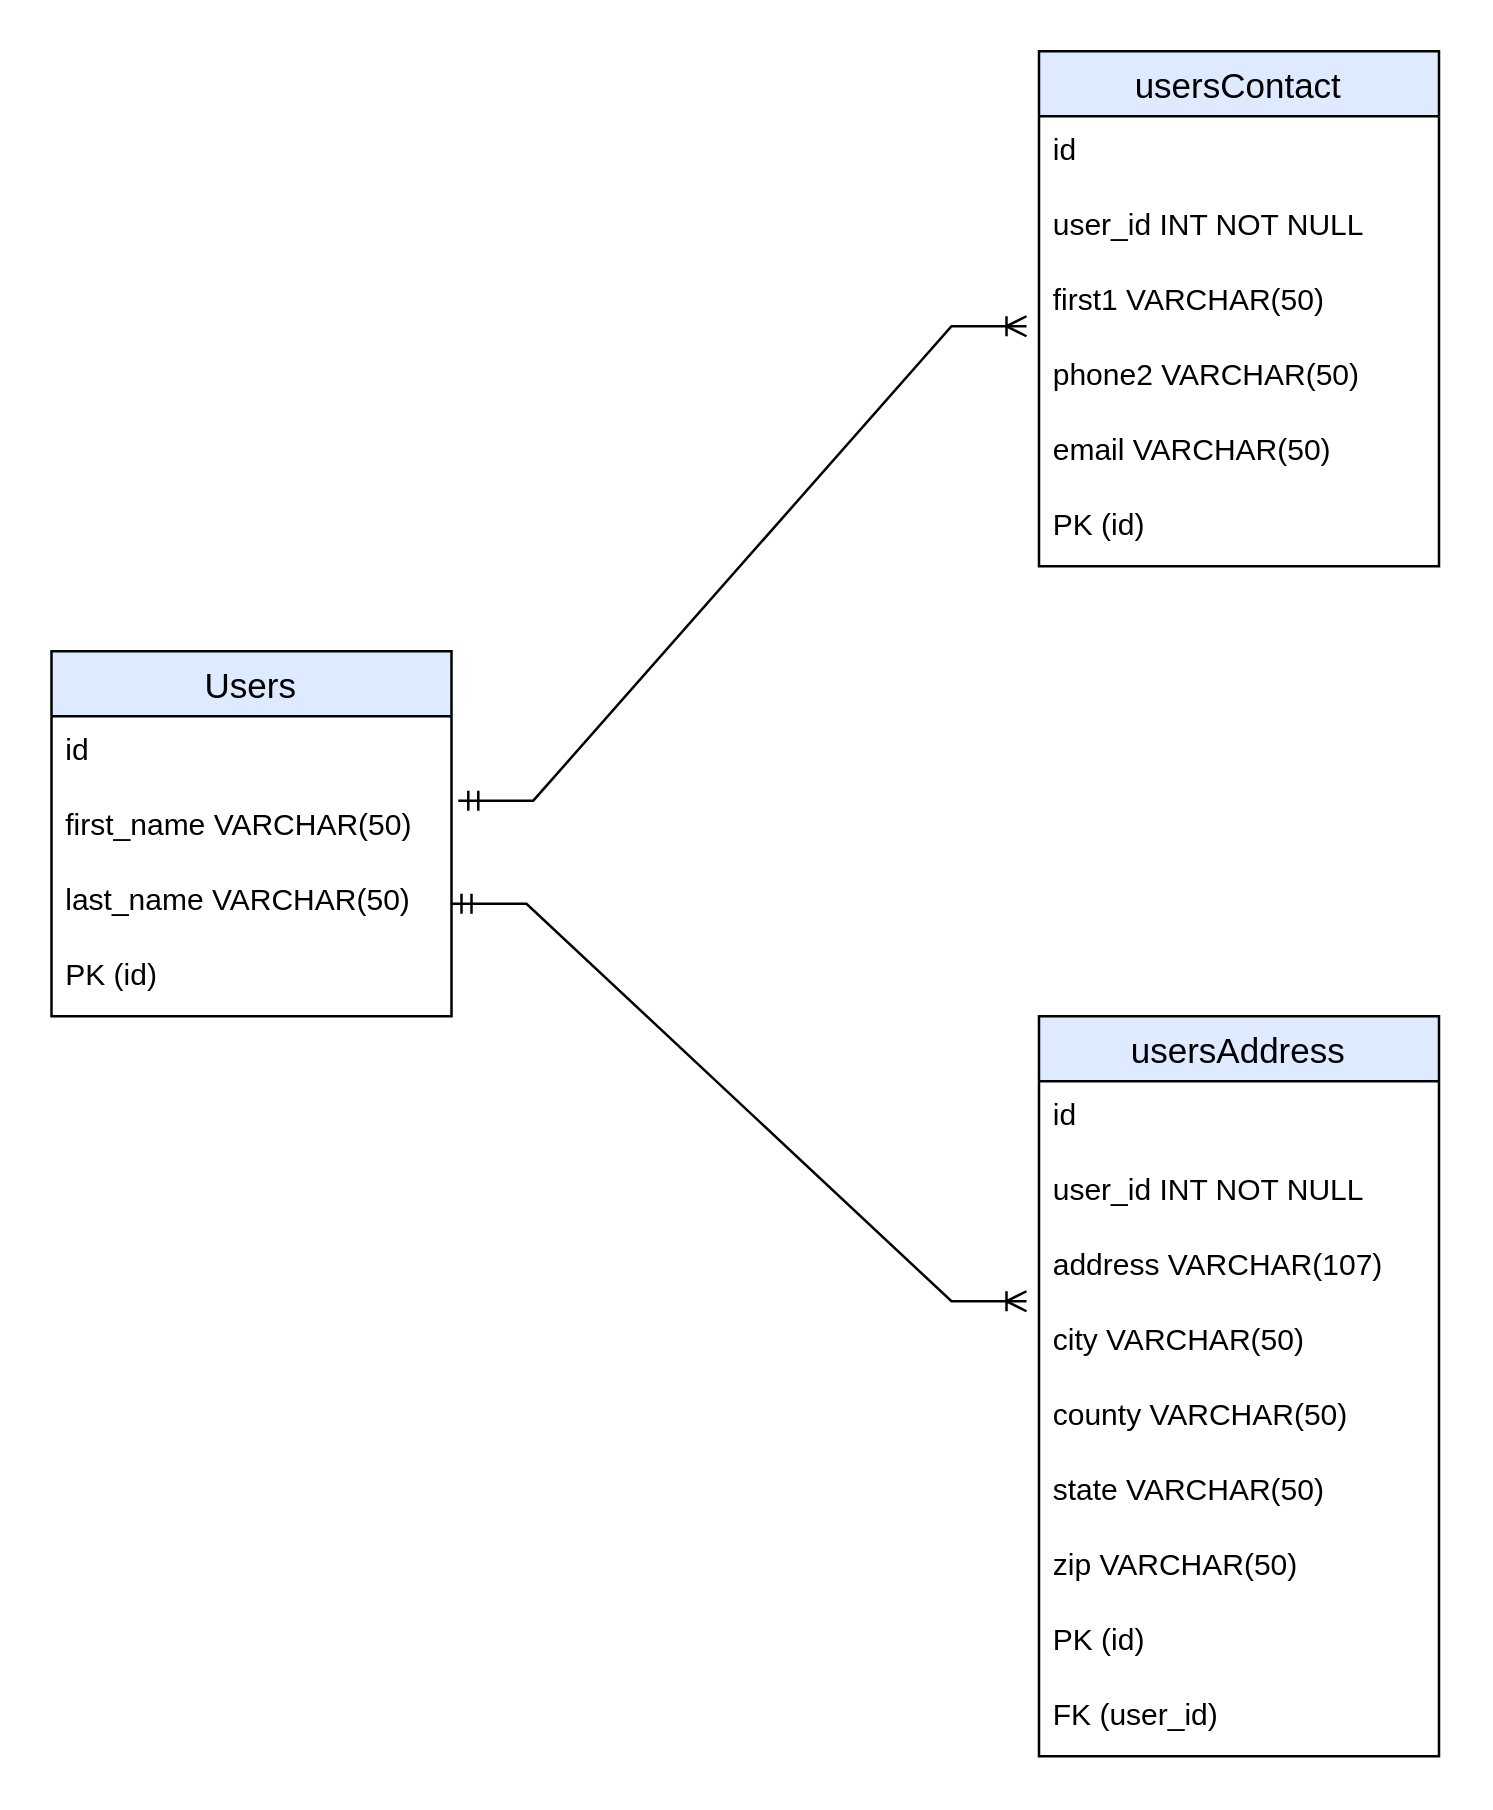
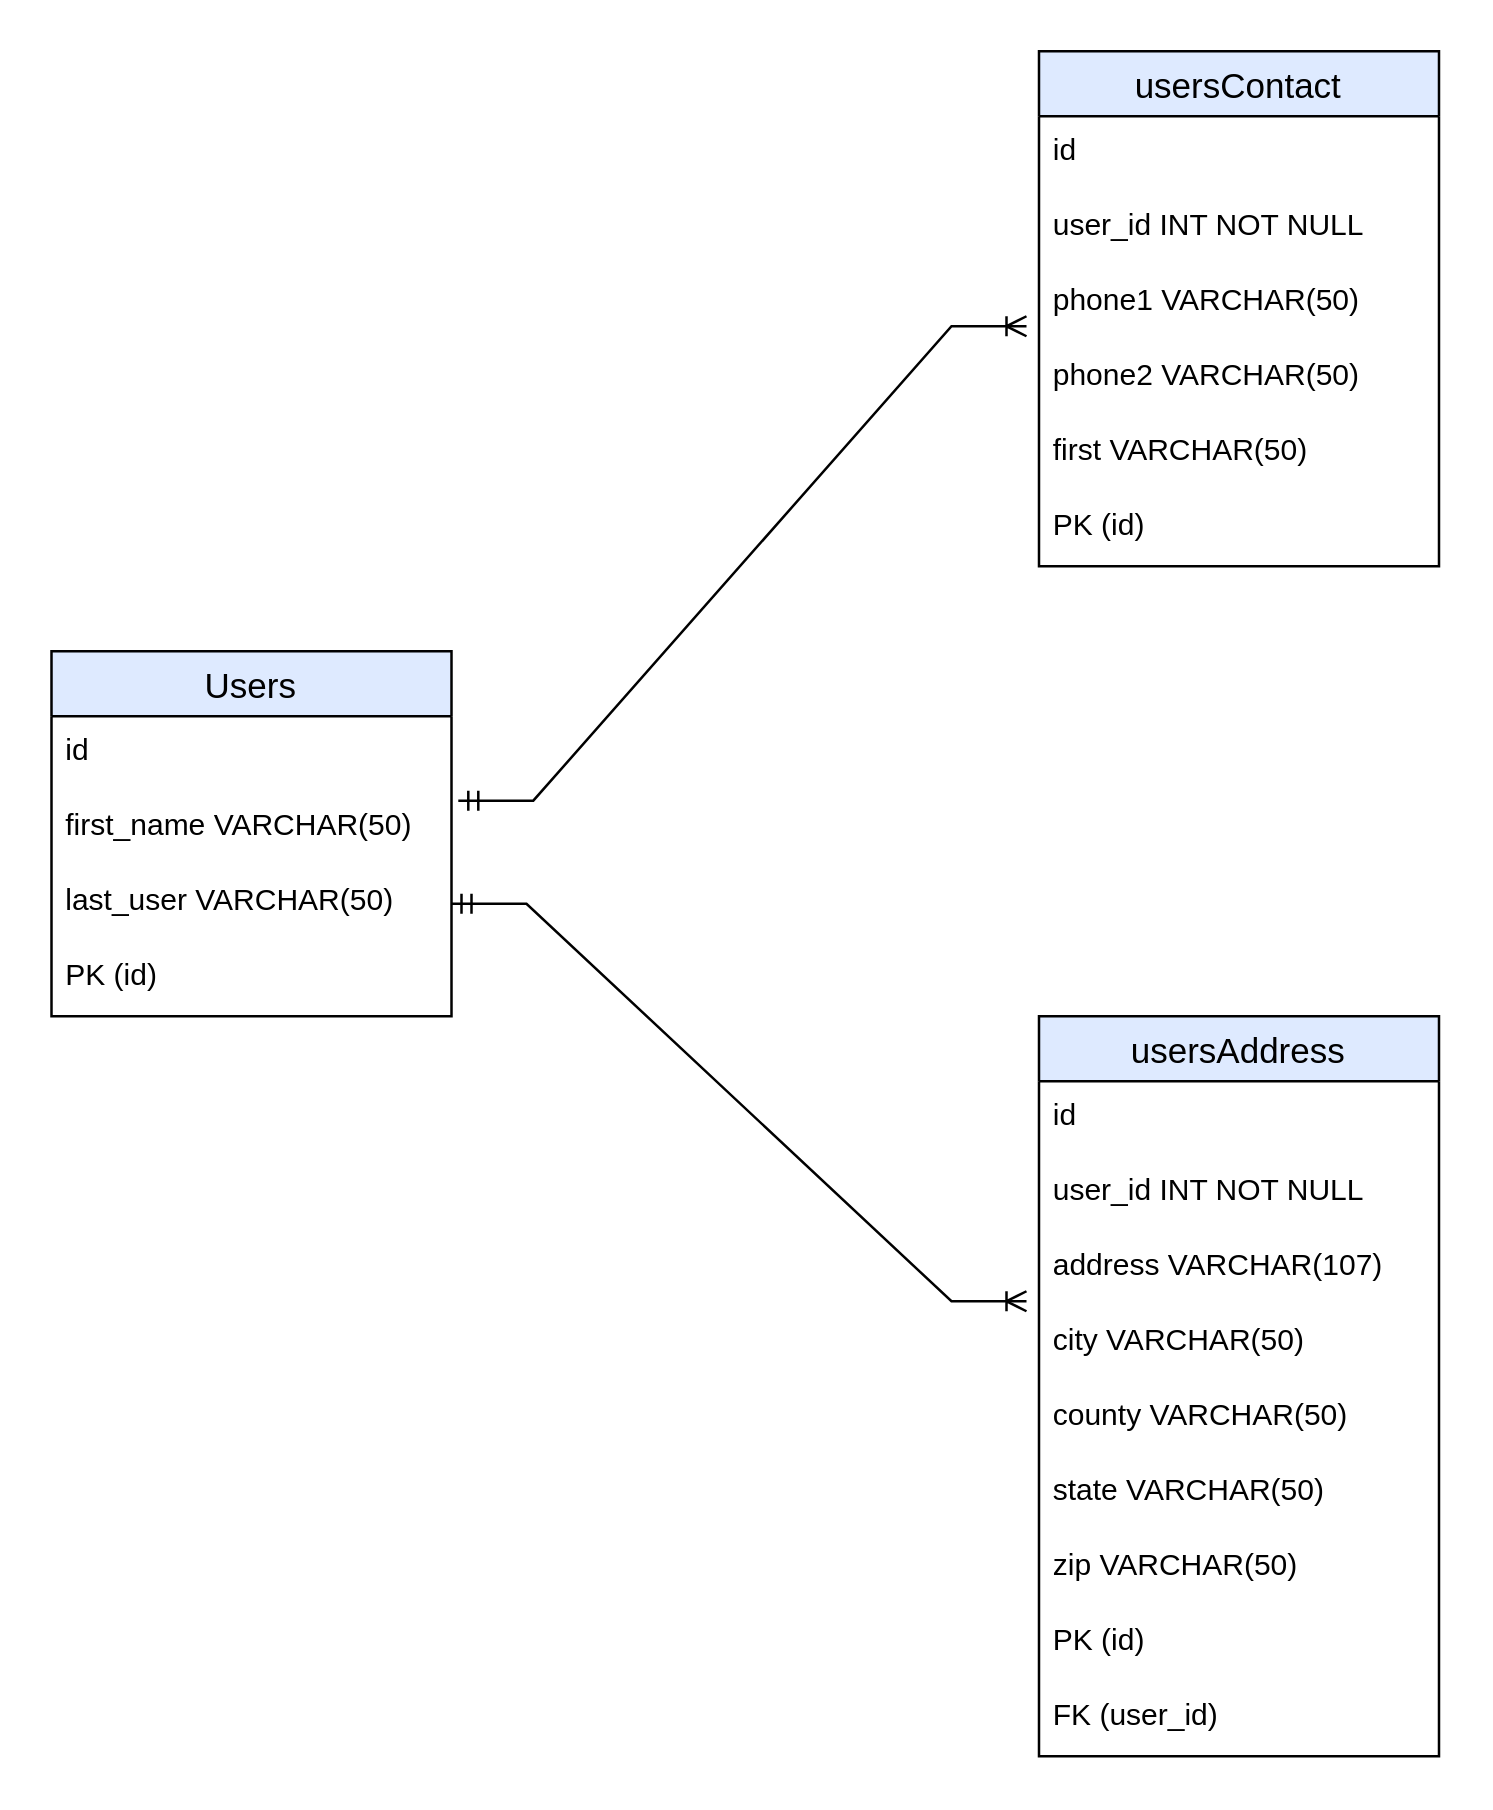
- <mxCell id="10" value="first1 VARCHAR(50)" style="text;strokeColor=none;fillColor=none;spacingLeft=4;spacingRight=4;overflow=hidden;rotatable=0;points=[[0,0.5],[1,0.5]];portConstraint=eastwest;fontSize=12;" vertex="1" parent="7"><mxGeometry y="86" width="160" height="30" as="geometry" /></mxCell>
+ <mxCell id="10" value="phone1 VARCHAR(50)" style="text;strokeColor=none;fillColor=none;spacingLeft=4;spacingRight=4;overflow=hidden;rotatable=0;points=[[0,0.5],[1,0.5]];portConstraint=eastwest;fontSize=12;" vertex="1" parent="7"><mxGeometry y="86" width="160" height="30" as="geometry" /></mxCell>
- <mxCell id="12" value="email VARCHAR(50)" style="text;strokeColor=none;fillColor=none;spacingLeft=4;spacingRight=4;overflow=hidden;rotatable=0;points=[[0,0.5],[1,0.5]];portConstraint=eastwest;fontSize=12;" vertex="1" parent="7"><mxGeometry y="146" width="160" height="30" as="geometry" /></mxCell>
+ <mxCell id="12" value="first VARCHAR(50)" style="text;strokeColor=none;fillColor=none;spacingLeft=4;spacingRight=4;overflow=hidden;rotatable=0;points=[[0,0.5],[1,0.5]];portConstraint=eastwest;fontSize=12;" vertex="1" parent="7"><mxGeometry y="146" width="160" height="30" as="geometry" /></mxCell>
- <mxCell id="5" value="last_name VARCHAR(50)" style="text;strokeColor=none;fillColor=none;spacingLeft=4;spacingRight=4;overflow=hidden;rotatable=0;points=[[0,0.5],[1,0.5]];portConstraint=eastwest;fontSize=12;" vertex="1" parent="2"><mxGeometry y="86" width="160" height="30" as="geometry" /></mxCell>
+ <mxCell id="5" value="last_user VARCHAR(50)" style="text;strokeColor=none;fillColor=none;spacingLeft=4;spacingRight=4;overflow=hidden;rotatable=0;points=[[0,0.5],[1,0.5]];portConstraint=eastwest;fontSize=12;" vertex="1" parent="2"><mxGeometry y="86" width="160" height="30" as="geometry" /></mxCell>
